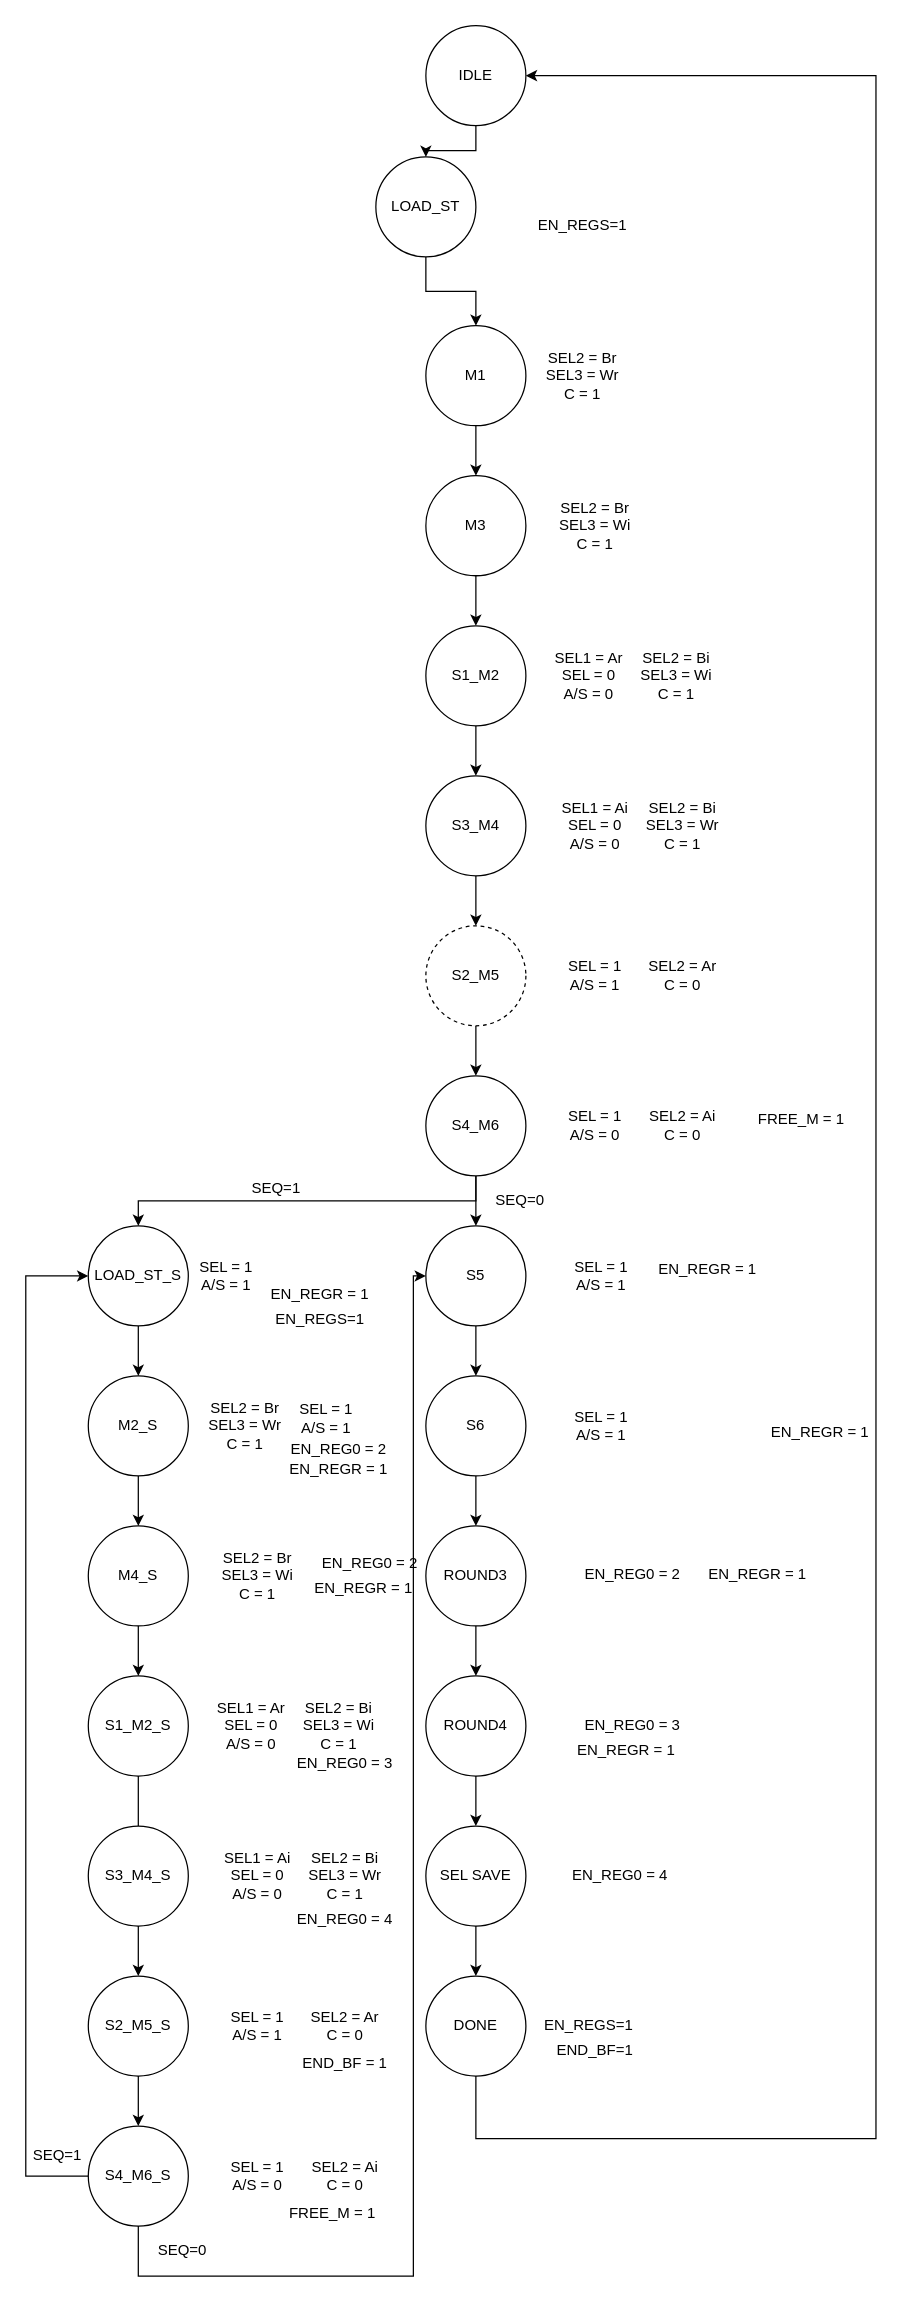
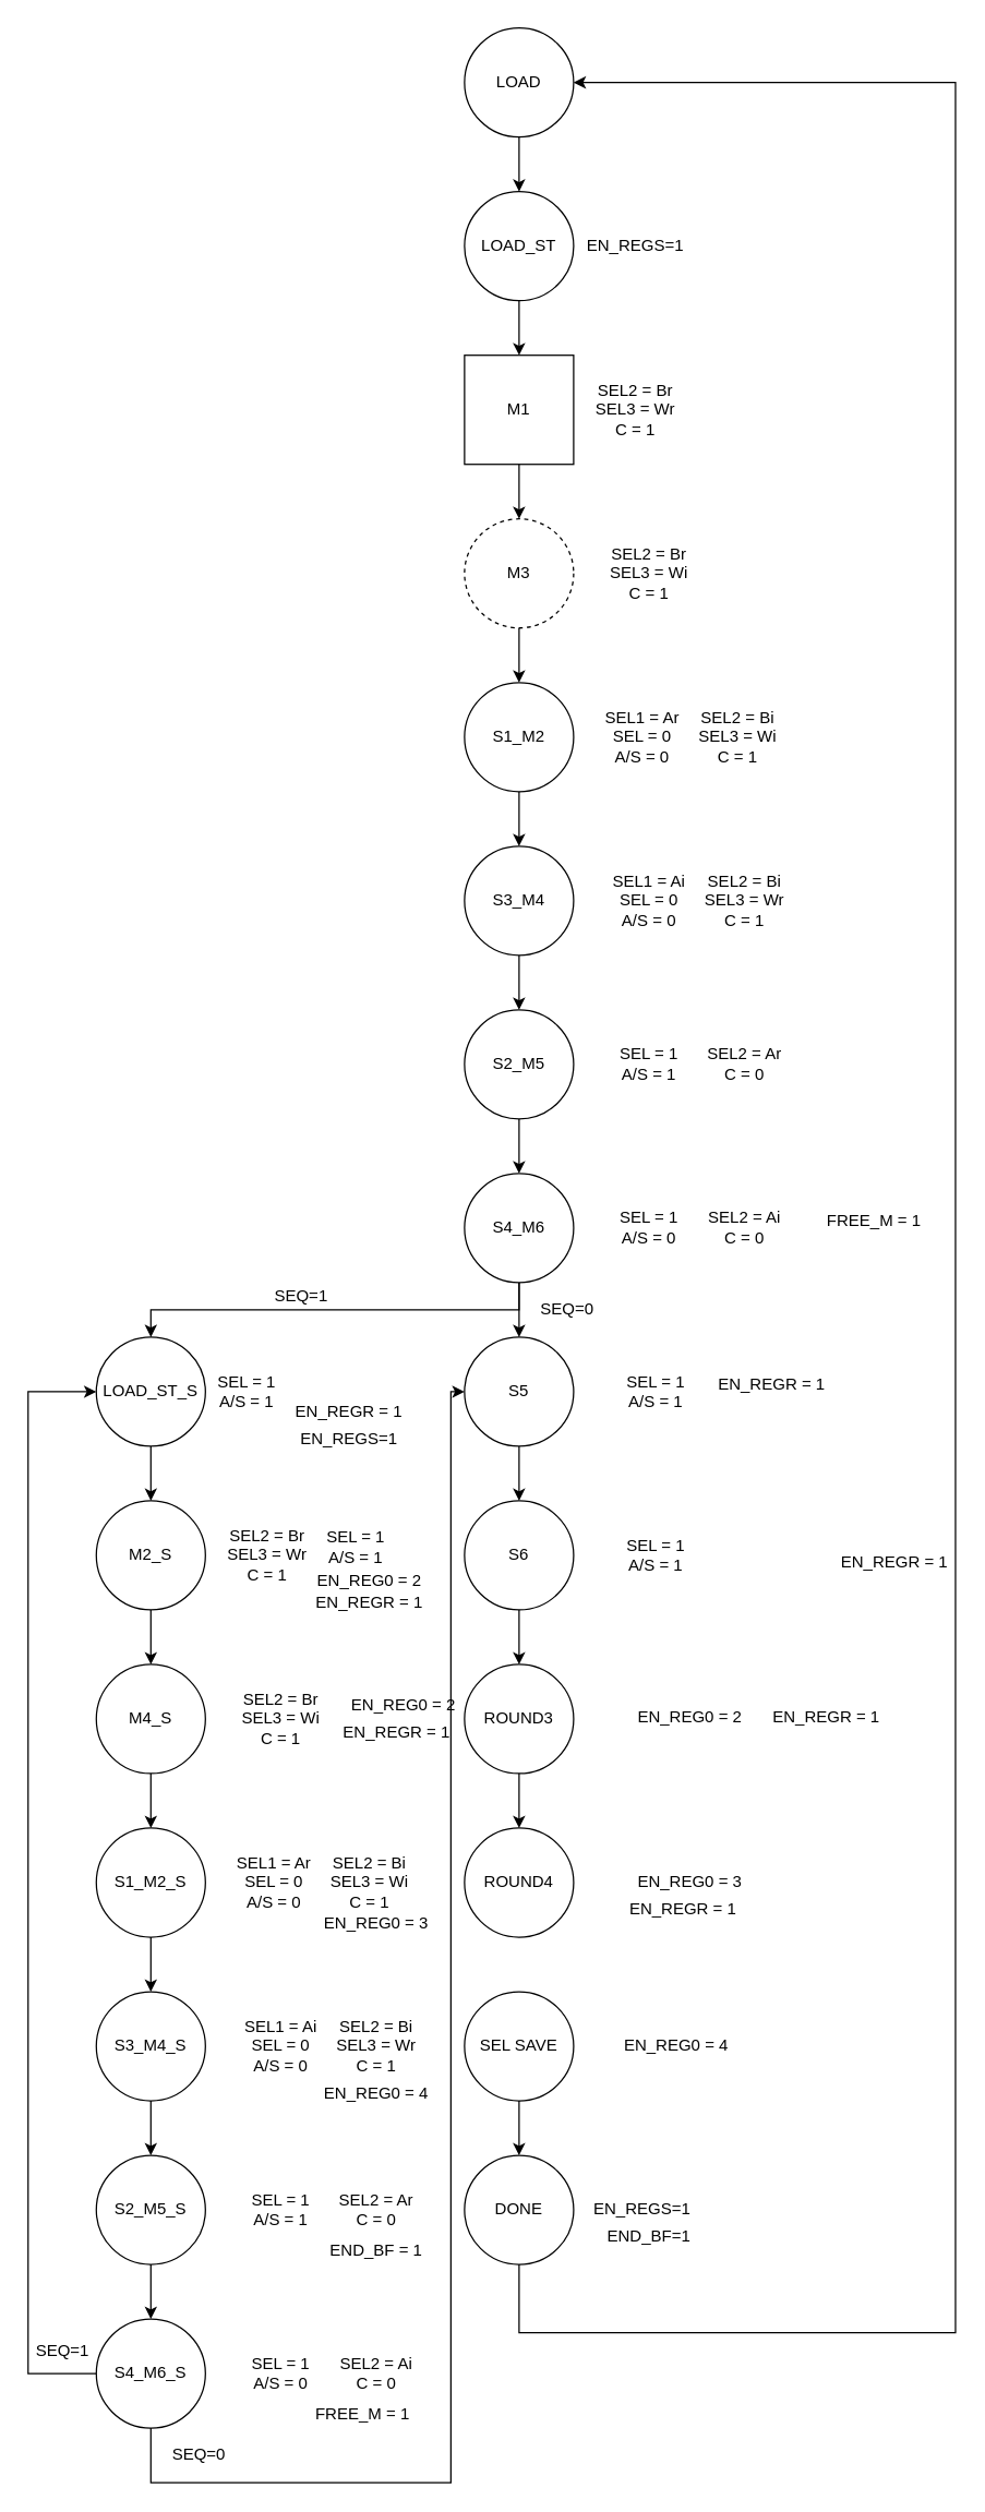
- <mxCell id="8" value="IDLE" style="ellipse;whiteSpace=wrap;html=1;aspect=fixed;" parent="1" vertex="1"><mxGeometry x="340" y="20" width="80" height="80" as="geometry" /></mxCell>
+ <mxCell id="8" value="LOAD" style="ellipse;whiteSpace=wrap;html=1;aspect=fixed;" parent="1" vertex="1"><mxGeometry x="340" y="20" width="80" height="80" as="geometry" /></mxCell>
- <mxCell id="45" value="LOAD_ST" style="ellipse;whiteSpace=wrap;html=1;aspect=fixed;" parent="1" vertex="1"><mxGeometry x="300" y="125" width="80" height="80" as="geometry" /></mxCell>
+ <mxCell id="45" value="LOAD_ST" style="ellipse;whiteSpace=wrap;html=1;aspect=fixed;" parent="1" vertex="1"><mxGeometry x="340" y="140" width="80" height="80" as="geometry" /></mxCell>
- <mxCell id="3" value="M1" style="ellipse;whiteSpace=wrap;html=1;aspect=fixed;" parent="1" vertex="1"><mxGeometry x="340" y="260" width="80" height="80" as="geometry" /></mxCell>
+ <mxCell id="3" value="M1" style="whiteSpace=wrap;html=1;aspect=fixed;rounded=0;" parent="1" vertex="1"><mxGeometry x="340" y="260" width="80" height="80" as="geometry" /></mxCell>
- <mxCell id="6" value="M3" style="ellipse;whiteSpace=wrap;html=1;aspect=fixed;" parent="1" vertex="1"><mxGeometry x="340" y="380" width="80" height="80" as="geometry" /></mxCell>
+ <mxCell id="6" value="M3" style="ellipse;whiteSpace=wrap;html=1;aspect=fixed;dashed=1;" parent="1" vertex="1"><mxGeometry x="340" y="380" width="80" height="80" as="geometry" /></mxCell>
- <mxCell id="19" value="S2_M5" style="ellipse;whiteSpace=wrap;html=1;aspect=fixed;dashed=1;" parent="1" vertex="1"><mxGeometry x="340" y="740" width="80" height="80" as="geometry" /></mxCell>
+ <mxCell id="19" value="S2_M5" style="ellipse;whiteSpace=wrap;html=1;aspect=fixed;" parent="1" vertex="1"><mxGeometry x="340" y="740" width="80" height="80" as="geometry" /></mxCell>
- <mxCell id="37" value="" style="edgeStyle=orthogonalEdgeStyle;rounded=0;orthogonalLoop=1;jettySize=auto;html=1;" parent="1" source="38" target="43" edge="1"><mxGeometry relative="1" as="geometry" /></mxCell>
- <mxCell id="54" value="" style="edgeStyle=orthogonalEdgeStyle;rounded=0;orthogonalLoop=1;jettySize=auto;html=1;endArrow=none;" parent="1" source="55" target="59" edge="1"><mxGeometry relative="1" as="geometry" /></mxCell>
+ <mxCell id="54" value="" style="edgeStyle=orthogonalEdgeStyle;rounded=0;orthogonalLoop=1;jettySize=auto;html=1;" parent="1" source="55" target="59" edge="1"><mxGeometry relative="1" as="geometry" /></mxCell>
